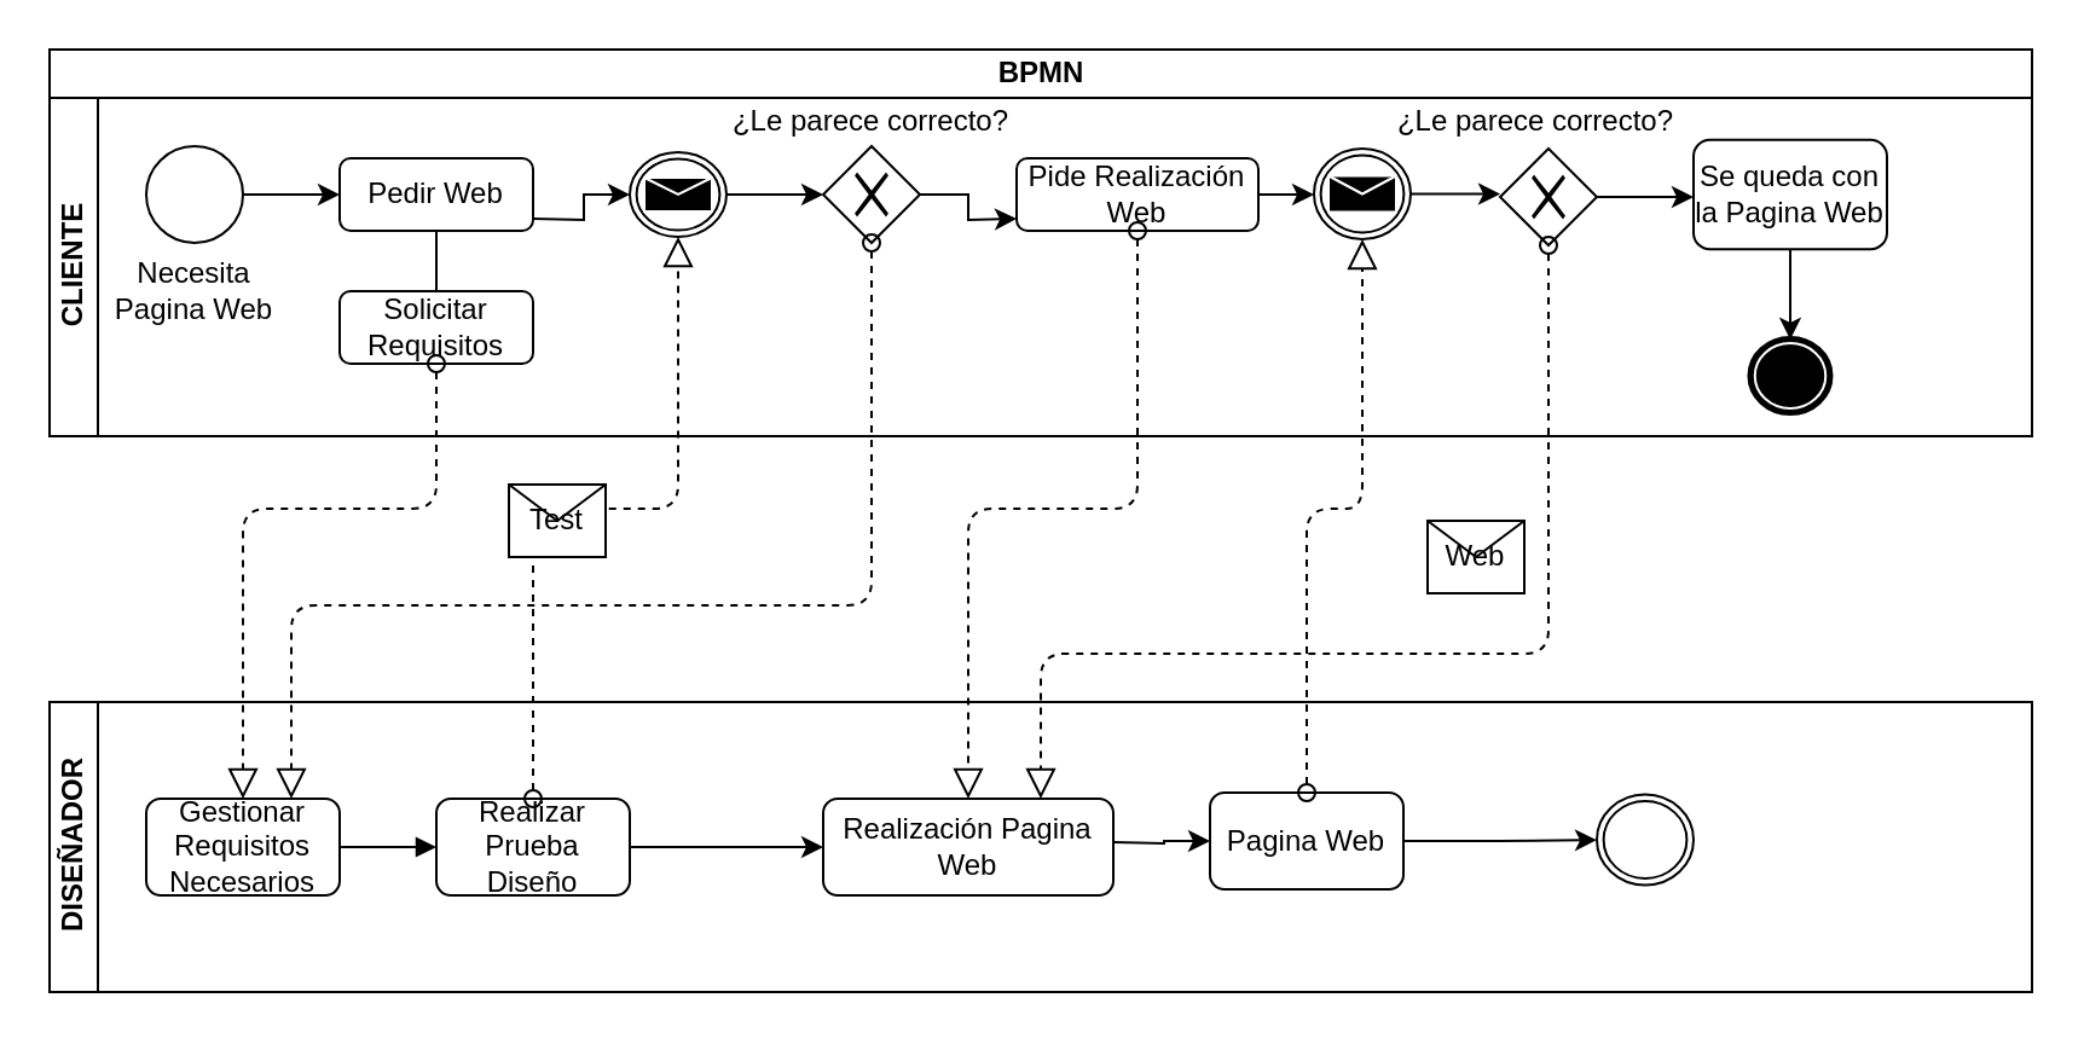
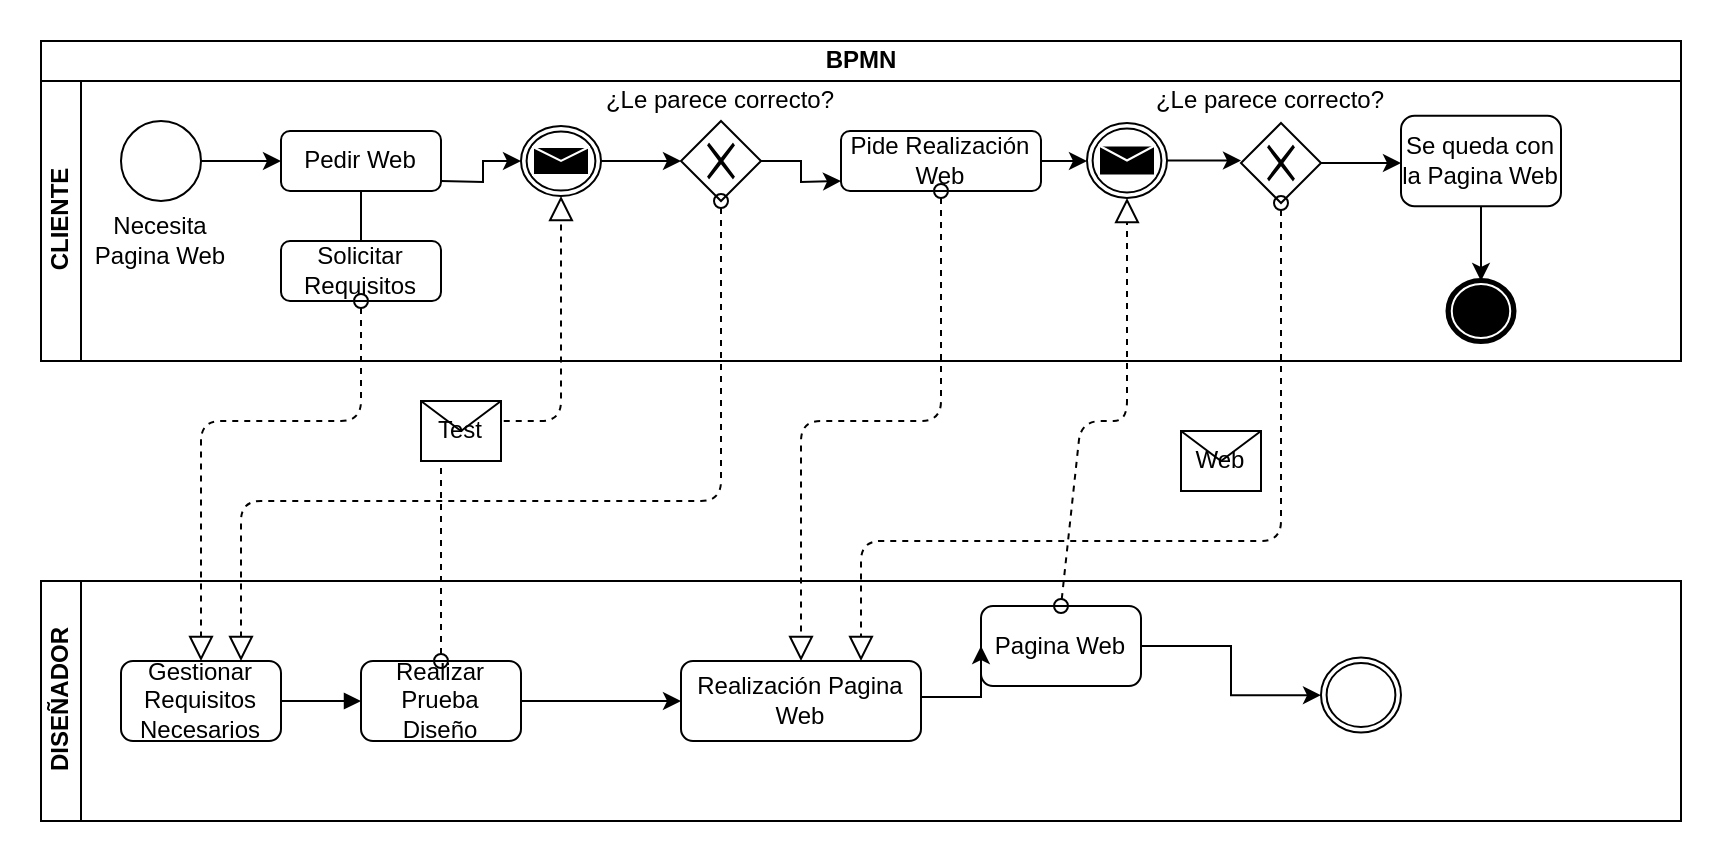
- <mxCell id="39" value="Pagina Web" style="shape=ext;rounded=1;html=1;whiteSpace=wrap;startSize=20;" parent="1" vertex="1"><mxGeometry x="500" y="327.5" width="80" height="40" as="geometry" /></mxCell>
+ <mxCell id="39" value="Pagina Web" style="shape=ext;rounded=1;html=1;whiteSpace=wrap;startSize=20;" parent="1" vertex="1"><mxGeometry x="490" y="302.5" width="80" height="40" as="geometry" /></mxCell>
